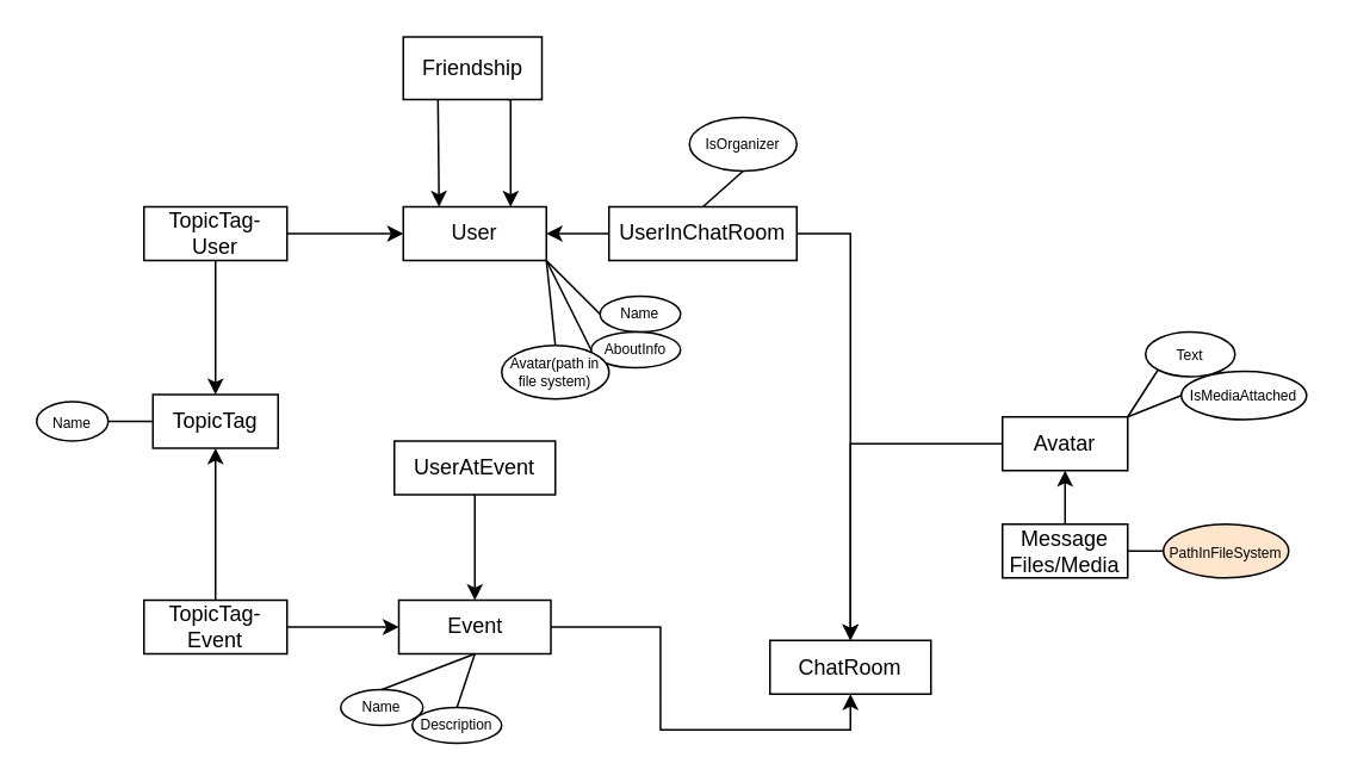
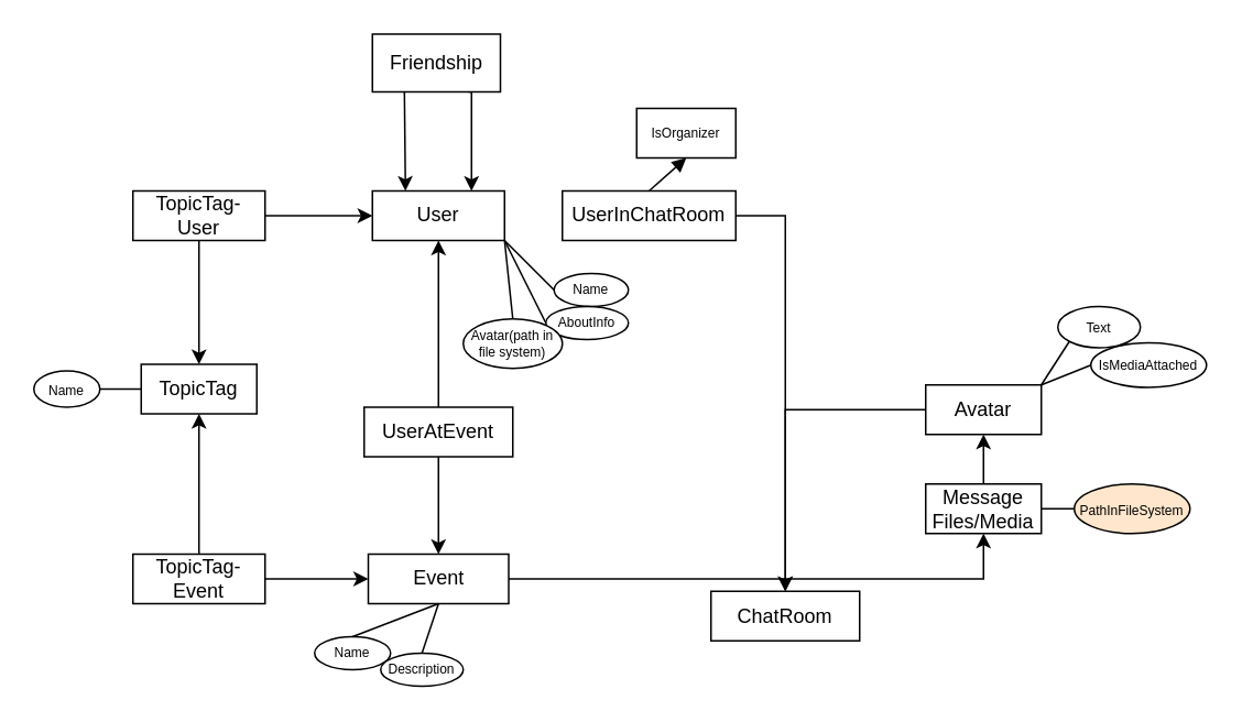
- <mxCell id="25" value="IsOrganizer" style="ellipse;whiteSpace=wrap;html=1;fontSize=8;" parent="1" vertex="1"><mxGeometry x="385" y="65" width="60" height="30" as="geometry" /></mxCell>
+ <mxCell id="25" value="IsOrganizer" style="whiteSpace=wrap;html=1;fontSize=8;rounded=0;" parent="1" vertex="1"><mxGeometry x="385" y="65" width="60" height="30" as="geometry" /></mxCell>
- <mxCell id="32" value="" style="endArrow=none;html=1;rounded=0;fontSize=12;entryX=0.5;entryY=1;entryDx=0;entryDy=0;exitX=0.5;exitY=0;exitDx=0;exitDy=0;" parent="1" source="12" target="25" edge="1"><mxGeometry width="50" height="50" relative="1" as="geometry"><mxPoint x="310" y="135" as="sourcePoint" /><mxPoint x="360" y="85" as="targetPoint" /></mxGeometry></mxCell>
+ <mxCell id="32" value="" style="endArrow=block;html=1;rounded=0;fontSize=12;entryX=0.5;entryY=1;entryDx=0;entryDy=0;exitX=0.5;exitY=0;exitDx=0;exitDy=0;" parent="1" source="12" target="25" edge="1"><mxGeometry width="50" height="50" relative="1" as="geometry"><mxPoint x="310" y="135" as="sourcePoint" /><mxPoint x="360" y="85" as="targetPoint" /></mxGeometry></mxCell>
- <mxCell id="10" style="edgeStyle=orthogonalEdgeStyle;rounded=0;orthogonalLoop=1;jettySize=auto;html=1;exitX=0;exitY=0.5;exitDx=0;exitDy=0;entryX=1;entryY=0.5;entryDx=0;entryDy=0;" parent="1" source="12" target="2" edge="1"><mxGeometry relative="1" as="geometry" /></mxCell>
+ <mxCell id="8" style="edgeStyle=orthogonalEdgeStyle;rounded=0;orthogonalLoop=1;jettySize=auto;html=1;entryX=0.5;entryY=1;entryDx=0;entryDy=0;" parent="1" source="9" target="2" edge="1"><mxGeometry relative="1" as="geometry" /></mxCell>
- <mxCell id="3" style="edgeStyle=orthogonalEdgeStyle;rounded=0;orthogonalLoop=1;jettySize=auto;html=1;entryX=0.5;entryY=1;entryDx=0;entryDy=0;" edge="1" parent="1" source="4" target="20"><mxGeometry relative="1" as="geometry" /></mxCell>
+ <mxCell id="3" style="edgeStyle=orthogonalEdgeStyle;rounded=0;orthogonalLoop=1;jettySize=auto;html=1;" edge="1" parent="1" source="4" target="22"><mxGeometry relative="1" as="geometry" /></mxCell>
